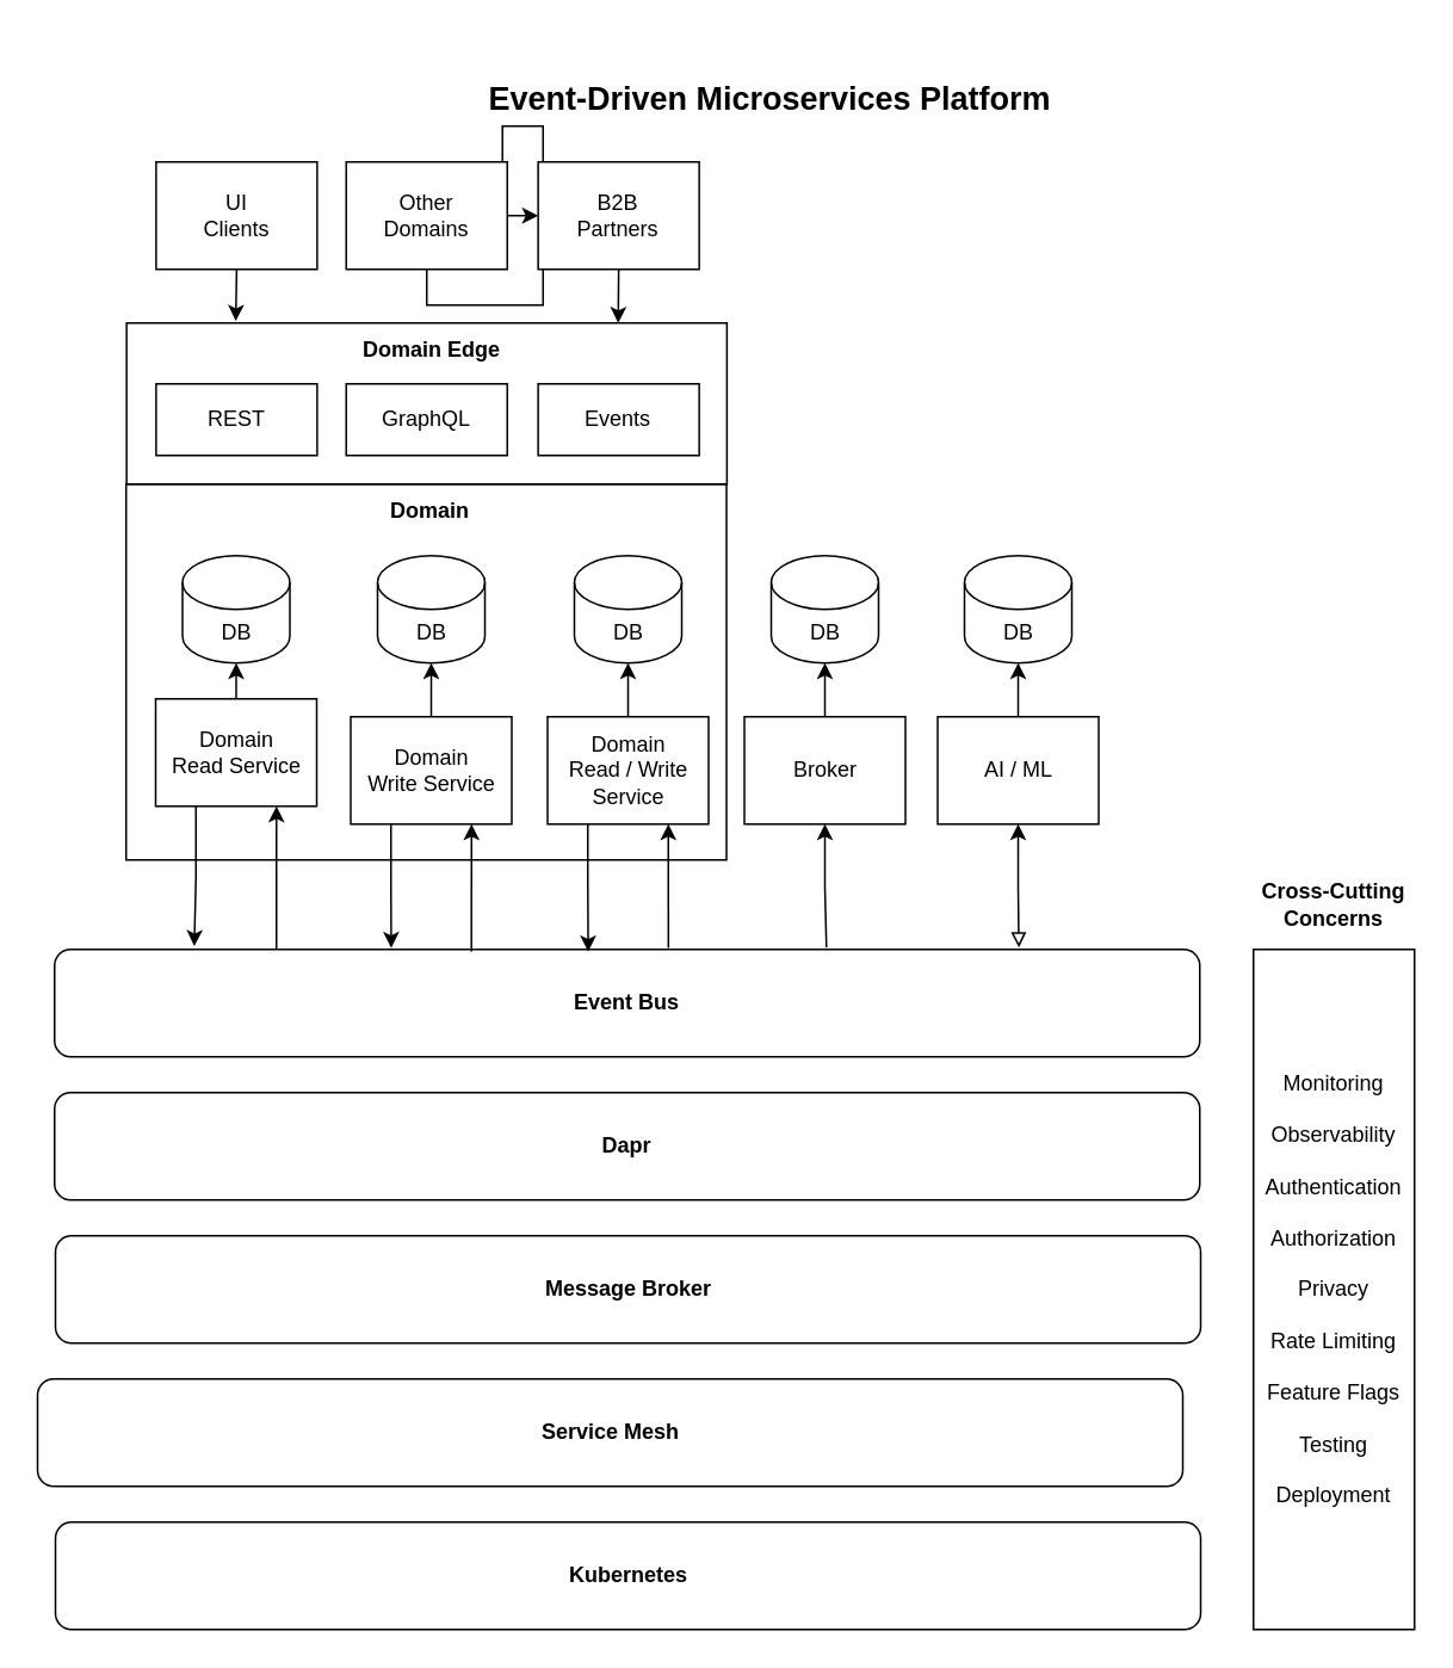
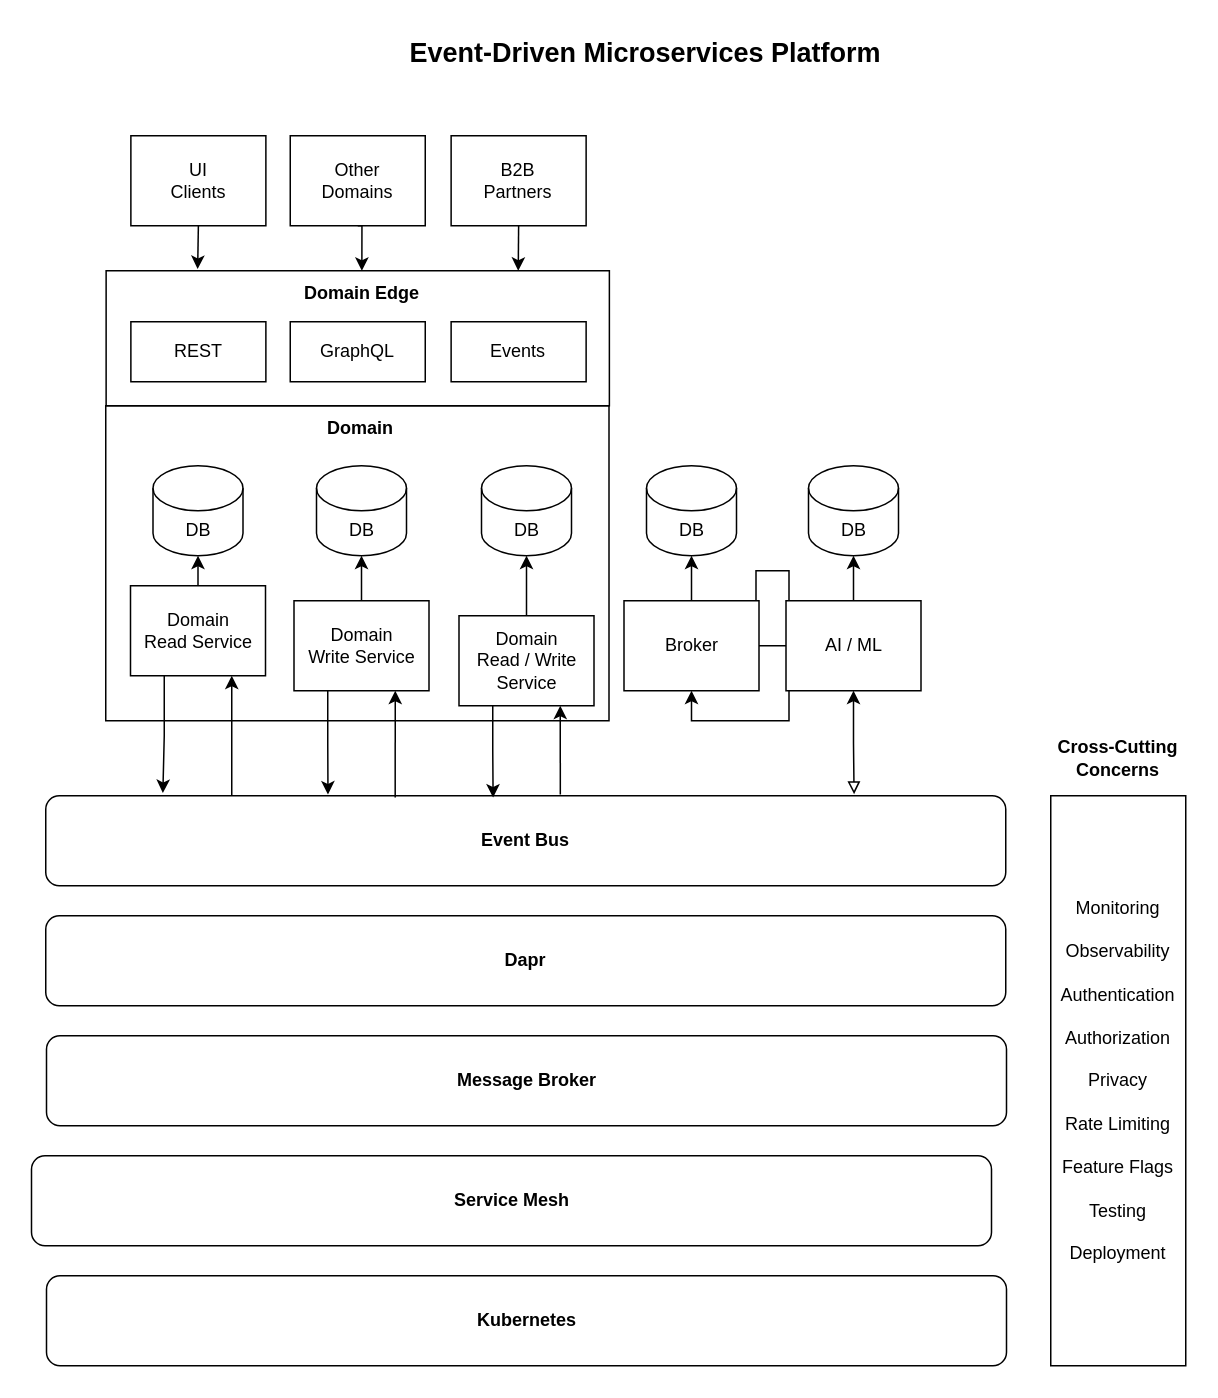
- <mxCell id="44" value="&lt;b style=&quot;font-size: 18px&quot;&gt;Event-Driven Microservices Platform&lt;/b&gt;" style="text;html=1;strokeColor=none;fillColor=none;align=center;verticalAlign=middle;whiteSpace=wrap;rounded=0;fontSize=18;" vertex="1" parent="1"><mxGeometry x="70" y="40" width="720" height="30" as="geometry" /></mxCell>
+ <mxCell id="44" value="&lt;b style=&quot;font-size: 18px&quot;&gt;Event-Driven Microservices Platform&lt;/b&gt;" style="text;html=1;strokeColor=none;fillColor=none;align=center;verticalAlign=middle;whiteSpace=wrap;rounded=0;fontSize=18;" vertex="1" parent="1"><mxGeometry x="70" y="20" width="720" height="30" as="geometry" /></mxCell>
- <mxCell id="38" style="edgeStyle=orthogonalEdgeStyle;rounded=0;orthogonalLoop=1;jettySize=auto;html=1;exitX=0.5;exitY=1;exitDx=0;exitDy=0;startArrow=none;startFill=0;endArrow=classic;endFill=1;" edge="1" parent="1" source="39" target="41"><mxGeometry relative="1" as="geometry" /></mxCell>
+ <mxCell id="38" style="edgeStyle=orthogonalEdgeStyle;rounded=0;orthogonalLoop=1;jettySize=auto;html=1;exitX=0.5;exitY=1;exitDx=0;exitDy=0;entryX=0.5;entryY=0;entryDx=0;entryDy=0;startArrow=none;startFill=0;endArrow=classic;endFill=1;" edge="1" parent="1" source="39" target="32"><mxGeometry relative="1" as="geometry" /></mxCell>
- <mxCell id="21" value="Domain&lt;br&gt;Read / Write Service" style="rounded=0;whiteSpace=wrap;html=1;" vertex="1" parent="1"><mxGeometry x="305.5" y="400" width="90" height="60" as="geometry" /></mxCell>
+ <mxCell id="21" value="Domain&lt;br&gt;Read / Write Service" style="rounded=0;whiteSpace=wrap;html=1;" vertex="1" parent="1"><mxGeometry x="305.5" y="410" width="90" height="60" as="geometry" /></mxCell>
- <mxCell id="23" style="edgeStyle=orthogonalEdgeStyle;rounded=0;orthogonalLoop=1;jettySize=auto;html=1;exitX=0.5;exitY=1;exitDx=0;exitDy=0;startArrow=classic;startFill=1;endArrow=none;endFill=0;entryX=0.674;entryY=-0.018;entryDx=0;entryDy=0;entryPerimeter=0;" edge="1" parent="1" source="25" target="3"><mxGeometry relative="1" as="geometry"><mxPoint x="483" y="530" as="targetPoint" /></mxGeometry></mxCell>
+ <mxCell id="23" style="edgeStyle=orthogonalEdgeStyle;rounded=0;orthogonalLoop=1;jettySize=auto;html=1;exitX=0.5;exitY=1;exitDx=0;exitDy=0;startArrow=classic;startFill=1;endArrow=none;endFill=0;" edge="1" parent="1" source="25" target="29"><mxGeometry relative="1" as="geometry"><mxPoint x="483" y="530" as="targetPoint" /></mxGeometry></mxCell>
